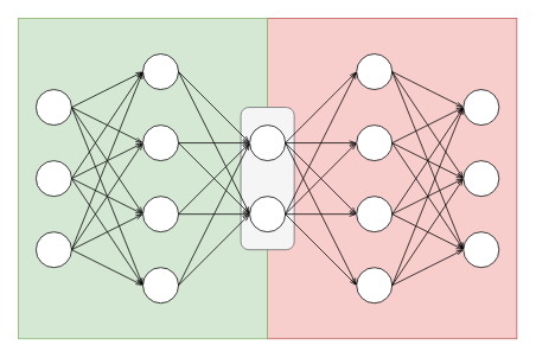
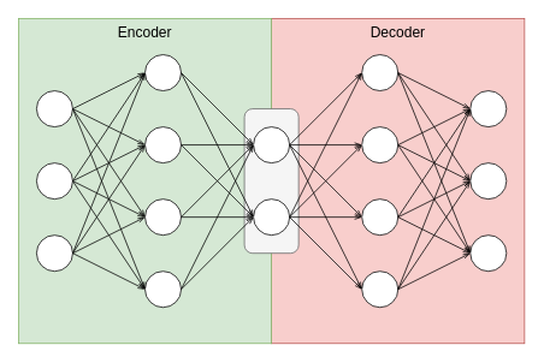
+ <mxCell id="62" value="&lt;font style=&quot;font-size: 16px&quot;&gt;Encoder&lt;/font&gt;" style="text;html=1;strokeColor=none;fillColor=none;align=center;verticalAlign=middle;whiteSpace=wrap;rounded=0;" vertex="1" parent="1"><mxGeometry x="20" y="20" width="280" height="30" as="geometry" /></mxCell>
+ <mxCell id="63" value="&lt;font style=&quot;font-size: 16px&quot;&gt;Decoder&lt;/font&gt;" style="text;html=1;strokeColor=none;fillColor=none;align=center;verticalAlign=middle;whiteSpace=wrap;rounded=0;" vertex="1" parent="1"><mxGeometry x="300" y="20" width="280" height="30" as="geometry" /></mxCell>
